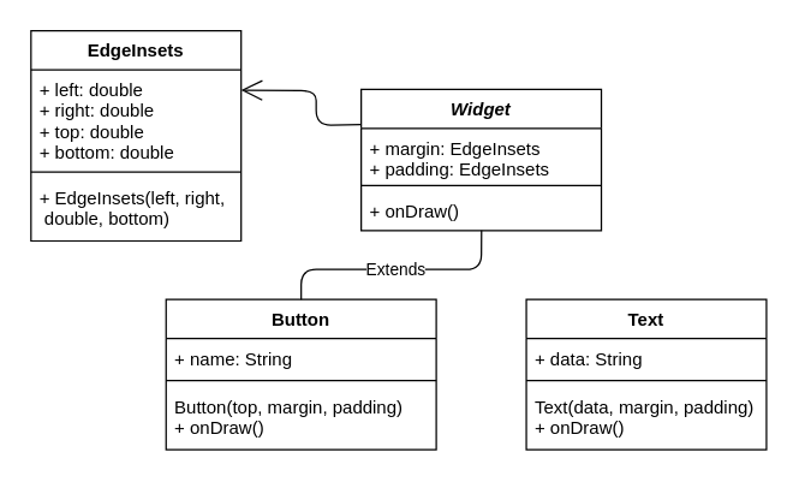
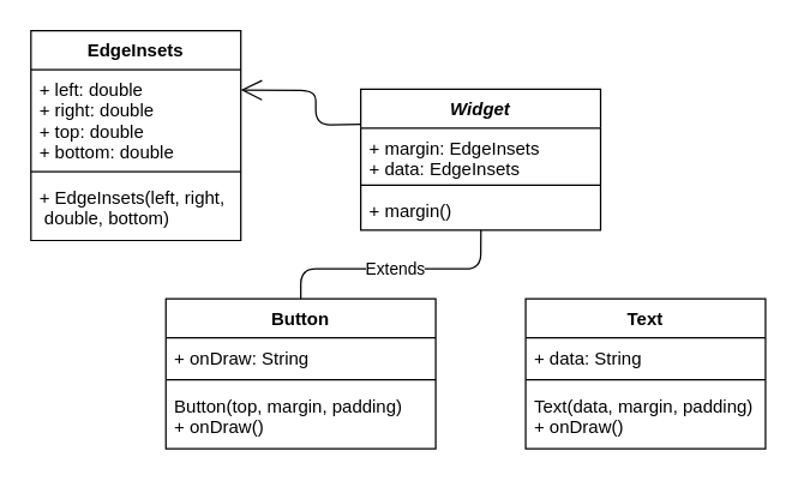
- <mxCell id="15" value="+ margin: EdgeInsets&#10;+ padding: EdgeInsets" style="text;strokeColor=none;fillColor=none;align=left;verticalAlign=top;spacingLeft=4;spacingRight=4;overflow=hidden;rotatable=0;points=[[0,0.5],[1,0.5]];portConstraint=eastwest;" vertex="1" parent="14"><mxGeometry y="26" width="160" height="34" as="geometry" /></mxCell>
+ <mxCell id="15" value="+ margin: EdgeInsets&#10;+ data: EdgeInsets" style="text;strokeColor=none;fillColor=none;align=left;verticalAlign=top;spacingLeft=4;spacingRight=4;overflow=hidden;rotatable=0;points=[[0,0.5],[1,0.5]];portConstraint=eastwest;" vertex="1" parent="14"><mxGeometry y="26" width="160" height="34" as="geometry" /></mxCell>
- <mxCell id="17" value="+ onDraw()" style="text;strokeColor=none;fillColor=none;align=left;verticalAlign=top;spacingLeft=4;spacingRight=4;overflow=hidden;rotatable=0;points=[[0,0.5],[1,0.5]];portConstraint=eastwest;" vertex="1" parent="14"><mxGeometry y="68" width="160" height="26" as="geometry" /></mxCell>
+ <mxCell id="17" value="+ margin()" style="text;strokeColor=none;fillColor=none;align=left;verticalAlign=top;spacingLeft=4;spacingRight=4;overflow=hidden;rotatable=0;points=[[0,0.5],[1,0.5]];portConstraint=eastwest;" vertex="1" parent="14"><mxGeometry y="68" width="160" height="26" as="geometry" /></mxCell>
- <mxCell id="3" value="+ name: String" style="text;strokeColor=none;fillColor=none;align=left;verticalAlign=top;spacingLeft=4;spacingRight=4;overflow=hidden;rotatable=0;points=[[0,0.5],[1,0.5]];portConstraint=eastwest;" vertex="1" parent="2"><mxGeometry y="26" width="180" height="24" as="geometry" /></mxCell>
+ <mxCell id="3" value="+ onDraw: String" style="text;strokeColor=none;fillColor=none;align=left;verticalAlign=top;spacingLeft=4;spacingRight=4;overflow=hidden;rotatable=0;points=[[0,0.5],[1,0.5]];portConstraint=eastwest;" vertex="1" parent="2"><mxGeometry y="26" width="180" height="24" as="geometry" /></mxCell>
